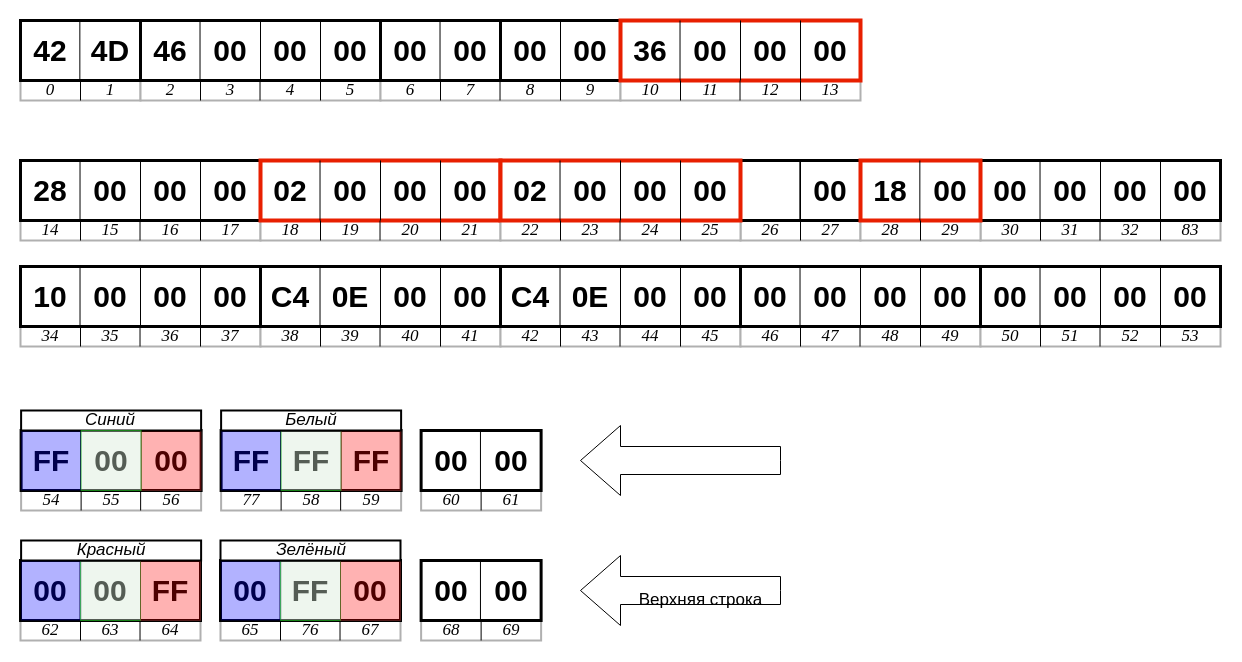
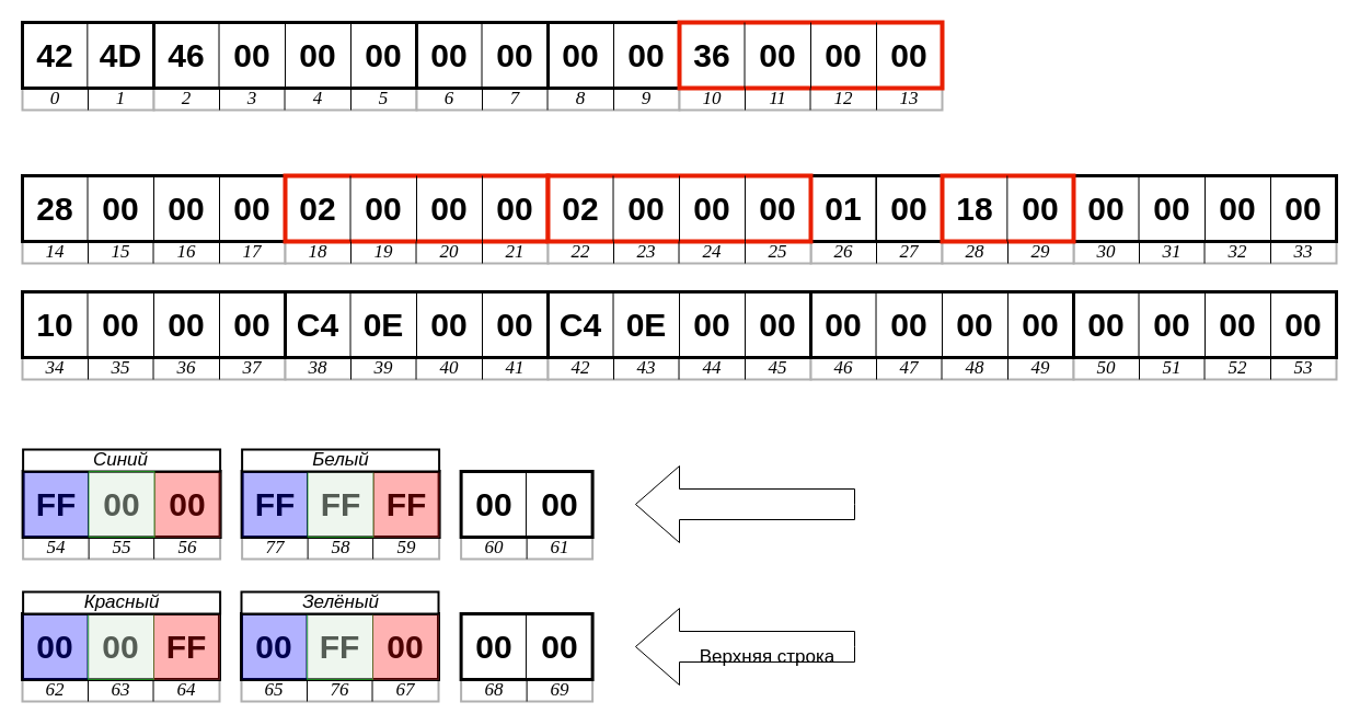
+ <mxCell id="113" value="&lt;b style=&quot;font-size: 30px;&quot;&gt;&lt;font face=&quot;Helvetica&quot; style=&quot;font-size: 30px;&quot;&gt;01&lt;/font&gt;&lt;/b&gt;" style="text;html=1;align=center;verticalAlign=middle;whiteSpace=wrap;rounded=0;fontSize=30;" parent="1" vertex="1"><mxGeometry x="740" y="175" width="60" height="30" as="geometry" /></mxCell>
- <mxCell id="203" value="83" style="text;html=1;align=center;verticalAlign=middle;whiteSpace=wrap;rounded=0;fontFamily=Times New Roman;fontStyle=2;fontSize=17;" parent="1" vertex="1"><mxGeometry x="1160" y="220" width="60" height="20" as="geometry" /></mxCell>
+ <mxCell id="203" value="33" style="text;html=1;align=center;verticalAlign=middle;whiteSpace=wrap;rounded=0;fontFamily=Times New Roman;fontStyle=2;fontSize=17;" parent="1" vertex="1"><mxGeometry x="1160" y="220" width="60" height="20" as="geometry" /></mxCell>
